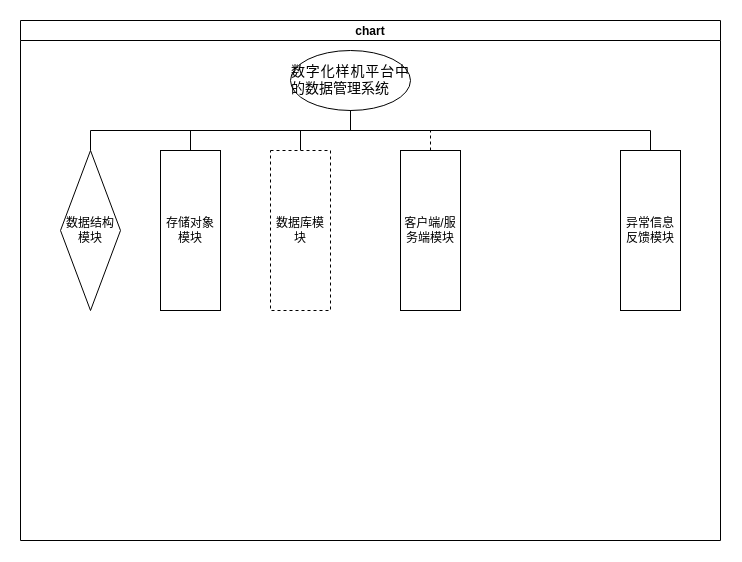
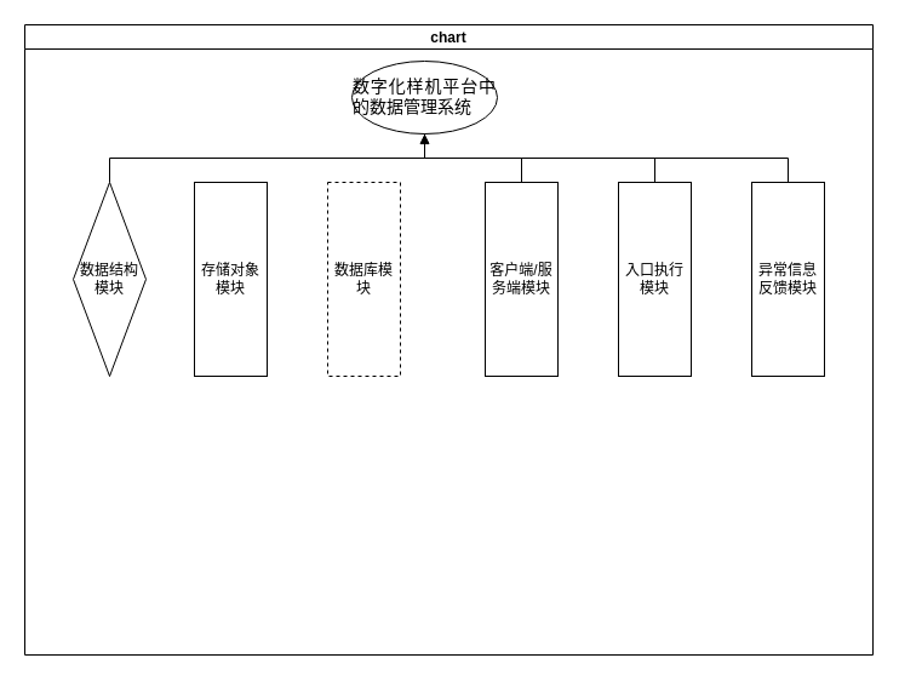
- <mxCell id="14" style="edgeStyle=elbowEdgeStyle;rounded=0;orthogonalLoop=1;jettySize=auto;html=1;startArrow=none;endArrow=none;entryX=0.5;entryY=1;entryDx=0;entryDy=0;elbow=vertical;" edge="1" parent="2" source="15" target="5"><mxGeometry relative="1" as="geometry" /></mxCell>
+ <mxCell id="14" style="edgeStyle=elbowEdgeStyle;rounded=0;orthogonalLoop=1;jettySize=auto;html=1;startArrow=none;endArrow=block;entryX=0.5;entryY=1;entryDx=0;entryDy=0;elbow=vertical;" edge="1" parent="2" source="15" target="5"><mxGeometry relative="1" as="geometry" /></mxCell>
- <mxCell id="4" value="" style="edgeStyle=elbowEdgeStyle;elbow=vertical;sourcePerimeterSpacing=0;targetPerimeterSpacing=0;startArrow=none;endArrow=none;rounded=0;curved=0;" edge="1" parent="2" source="5" target="7"><mxGeometry relative="1" as="geometry" /></mxCell>
- <mxCell id="10" style="edgeStyle=elbowEdgeStyle;rounded=0;orthogonalLoop=1;jettySize=auto;html=1;startArrow=none;endArrow=none;entryX=0.5;entryY=1;entryDx=0;entryDy=0;elbow=vertical;dashed=1;" edge="1" parent="2" source="11" target="5"><mxGeometry relative="1" as="geometry" /></mxCell>
+ <mxCell id="10" style="edgeStyle=elbowEdgeStyle;rounded=0;orthogonalLoop=1;jettySize=auto;html=1;startArrow=none;endArrow=none;entryX=0.5;entryY=1;entryDx=0;entryDy=0;elbow=vertical;" edge="1" parent="2" source="11" target="5"><mxGeometry relative="1" as="geometry" /></mxCell>
- <mxCell id="8" style="edgeStyle=elbowEdgeStyle;rounded=0;orthogonalLoop=1;jettySize=auto;html=1;startArrow=none;endArrow=none;elbow=vertical;entryX=0.5;entryY=1;entryDx=0;entryDy=0;" edge="1" parent="2" source="9" target="5"><mxGeometry relative="1" as="geometry"><Array as="points"><mxPoint x="280" y="110" /></Array></mxGeometry></mxCell>
+ <mxCell id="12" style="edgeStyle=elbowEdgeStyle;rounded=0;orthogonalLoop=1;jettySize=auto;html=1;startArrow=none;endArrow=none;entryX=0.5;entryY=1;entryDx=0;entryDy=0;elbow=vertical;" edge="1" parent="2" source="13" target="5"><mxGeometry relative="1" as="geometry" /></mxCell>
+ <mxCell id="13" value="入口执行模块" style="whiteSpace=wrap;html=1;align=center;verticalAlign=middle;treeFolding=1;treeMoving=1;newEdgeStyle={&quot;edgeStyle&quot;:&quot;elbowEdgeStyle&quot;,&quot;startArrow&quot;:&quot;none&quot;,&quot;endArrow&quot;:&quot;none&quot;};" vertex="1" parent="2"><mxGeometry x="490" y="130" width="60" height="160" as="geometry" /></mxCell>
